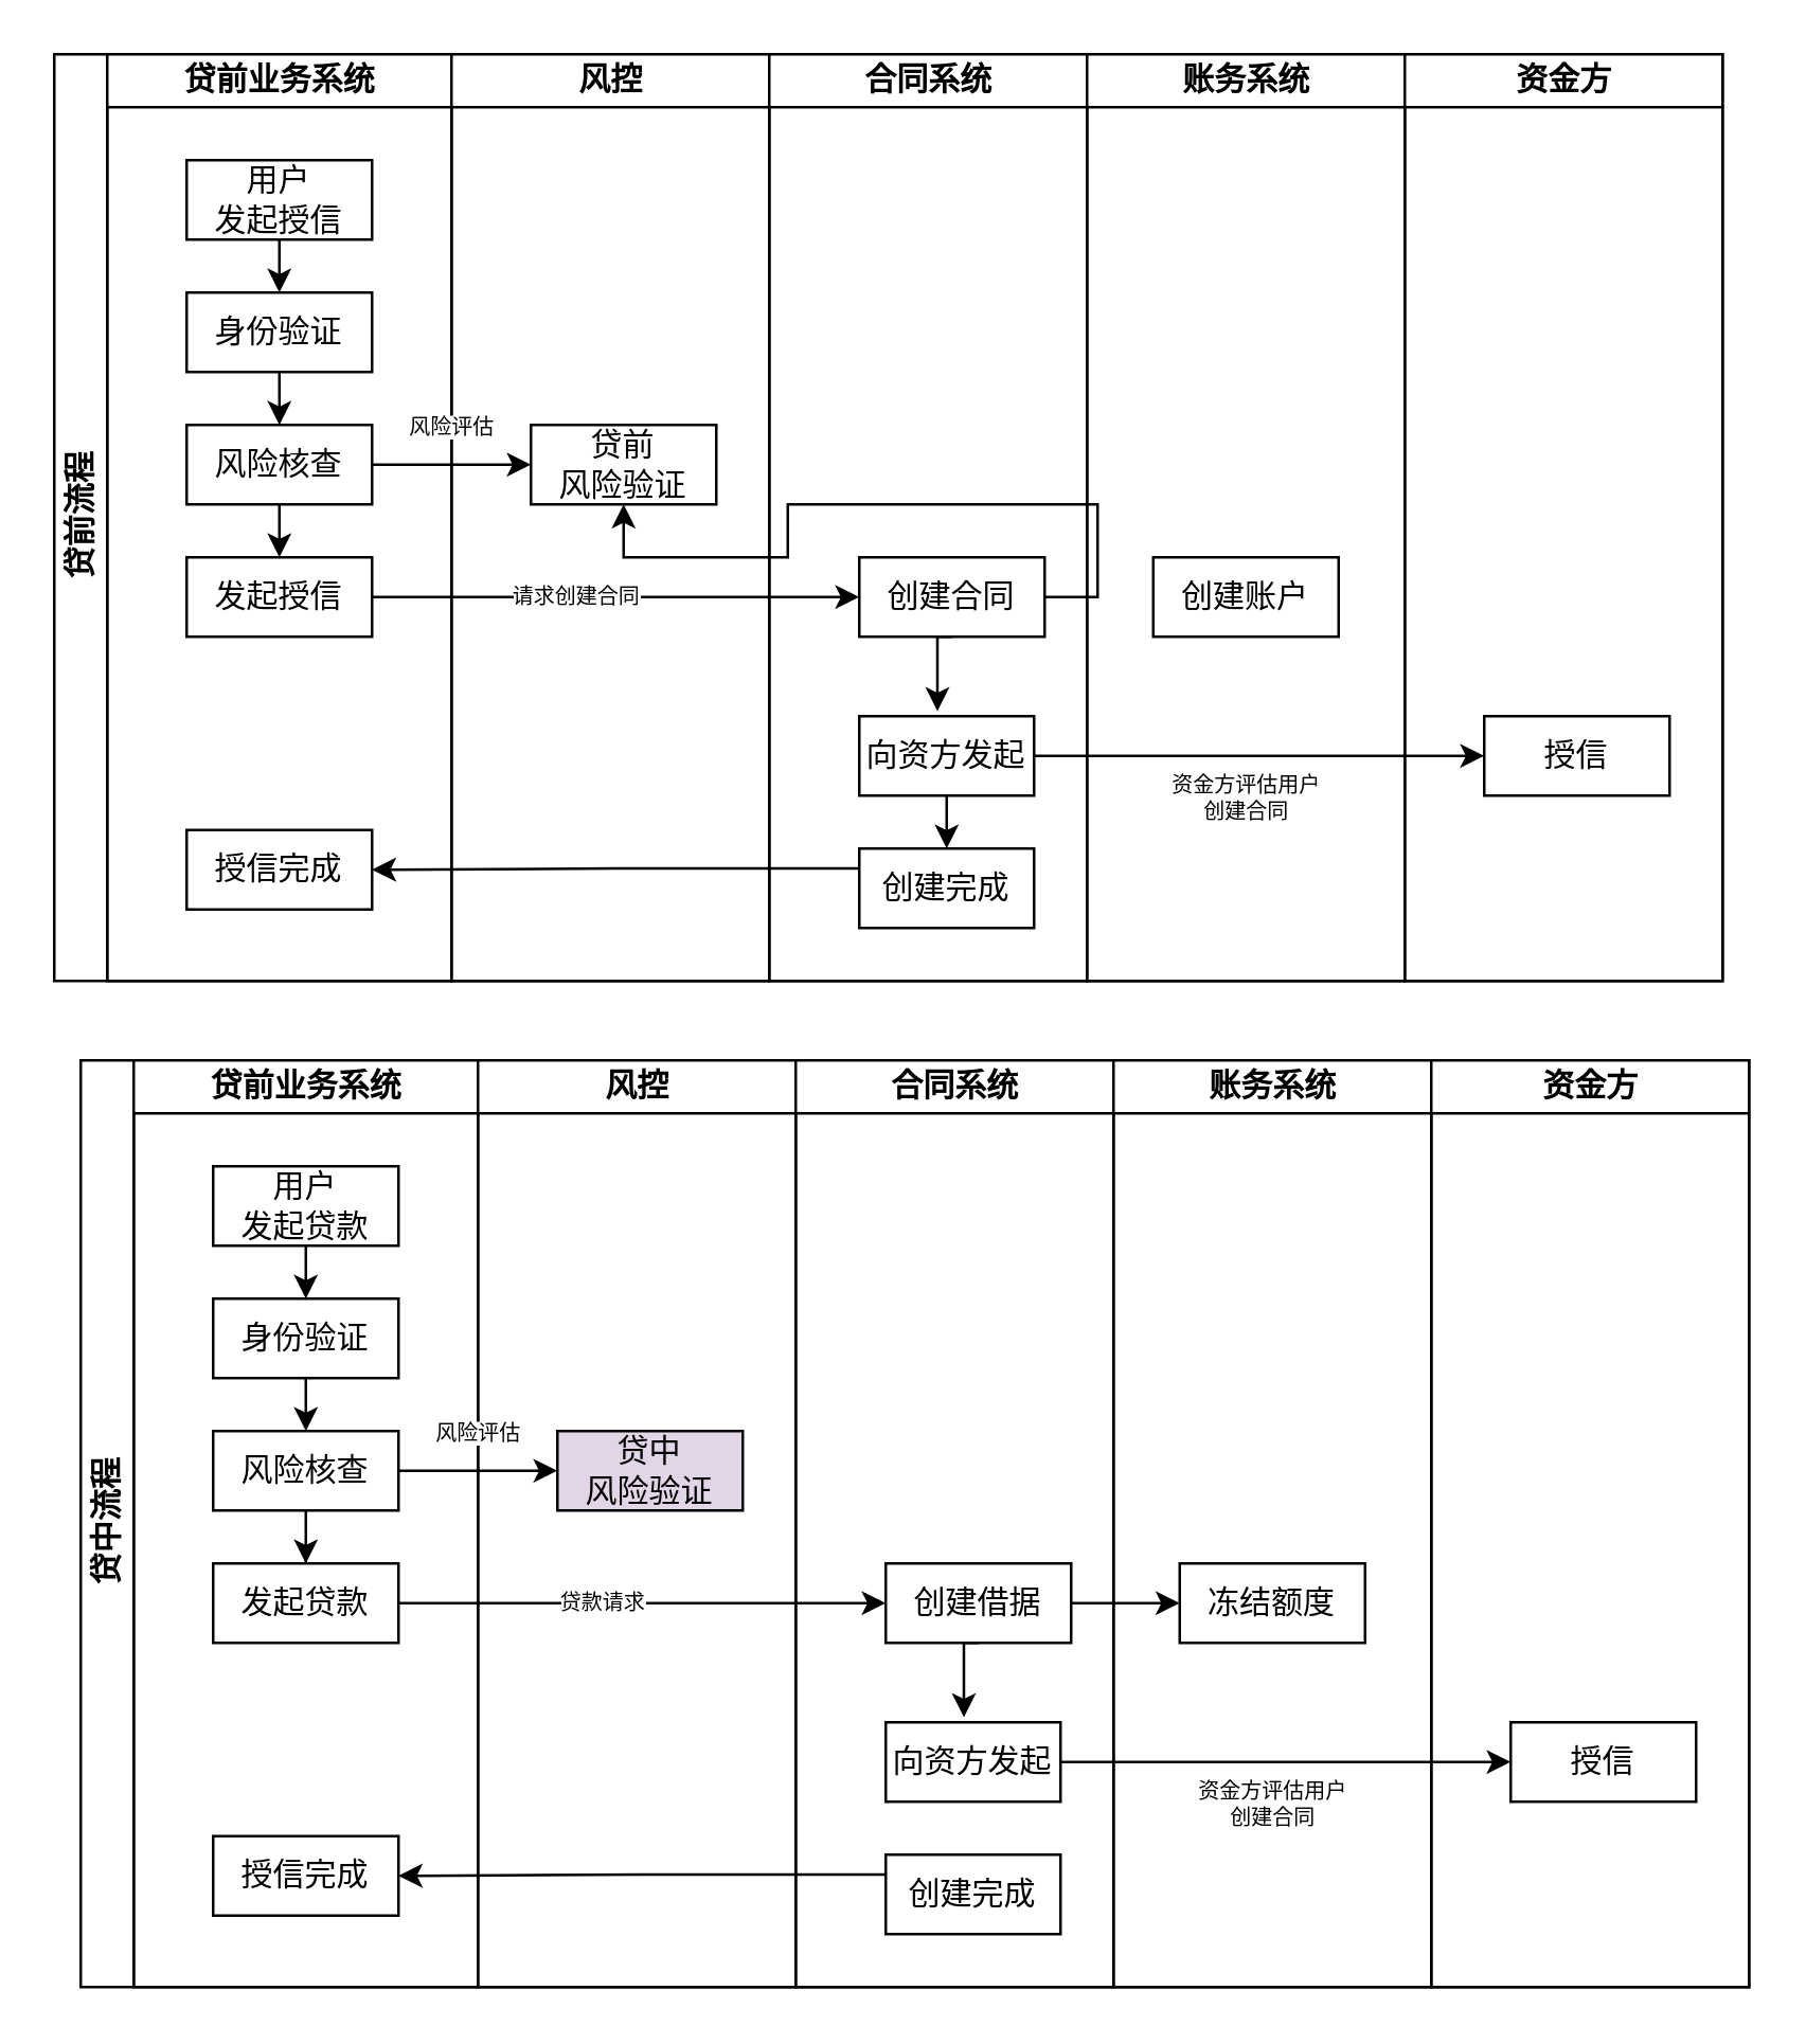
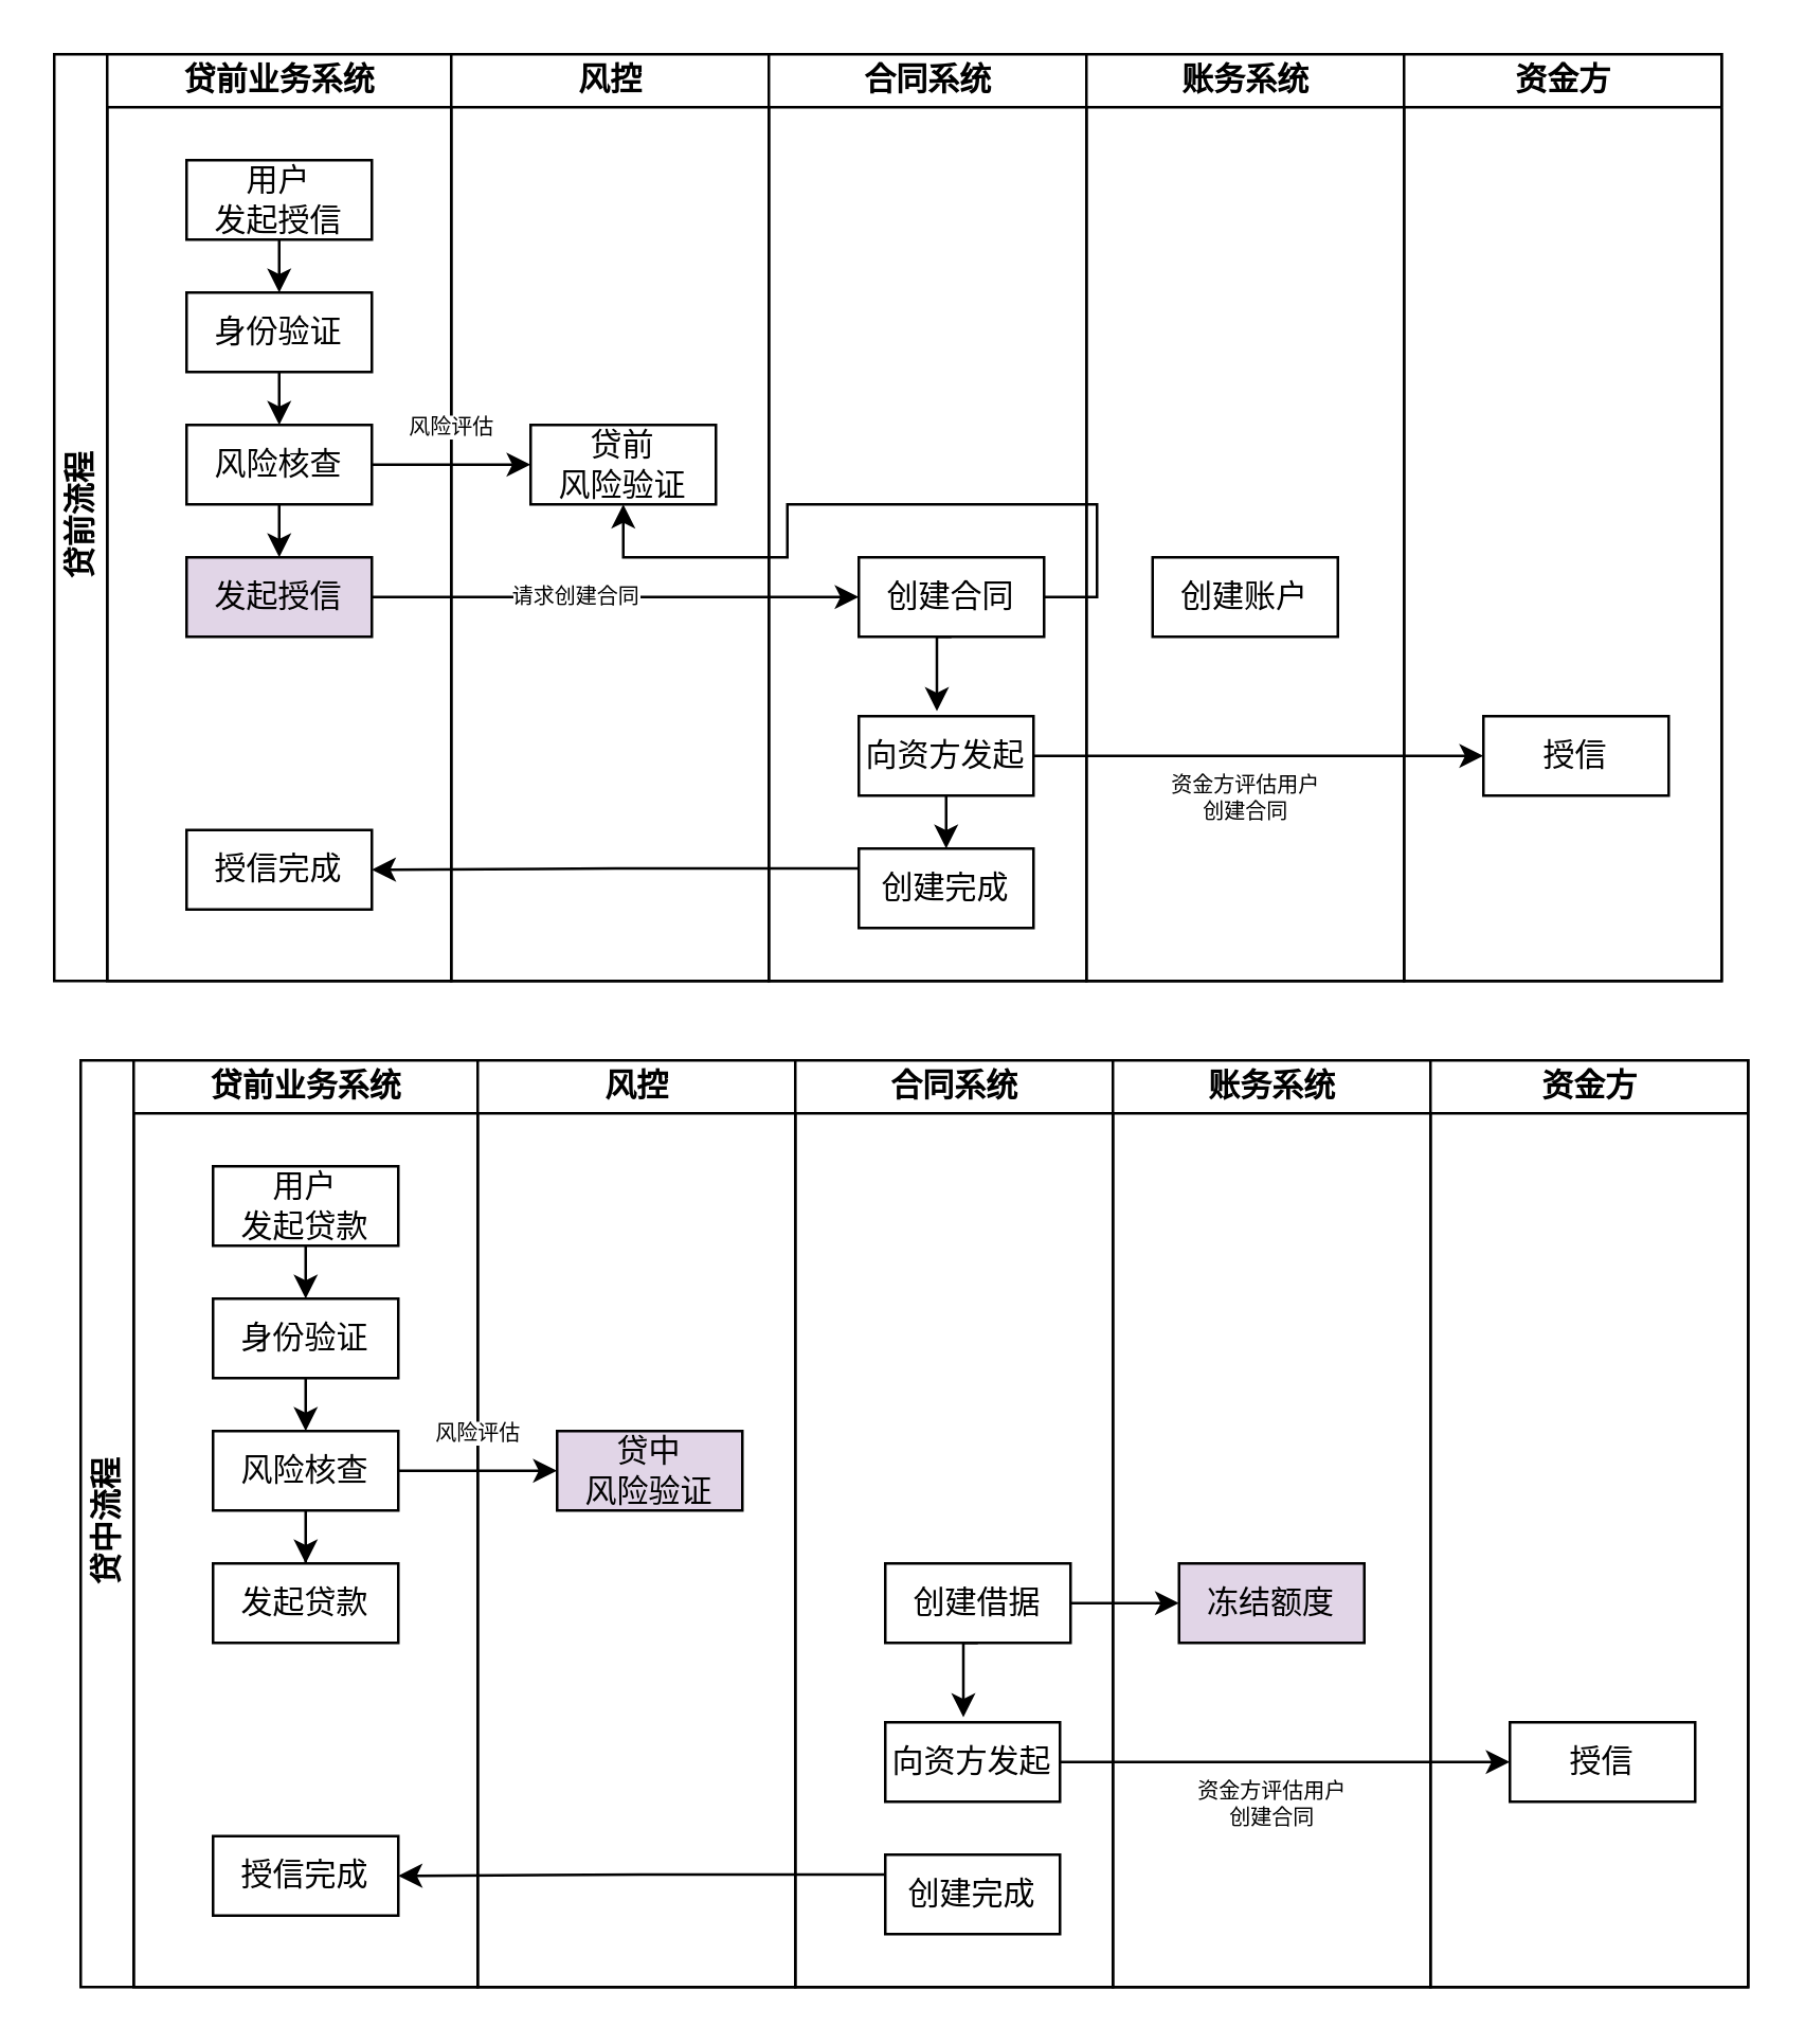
- <mxCell id="11" value="发起授信" style="rounded=0;whiteSpace=wrap;html=1;" parent="3" vertex="1"><mxGeometry x="30" y="190" width="70" height="30" as="geometry" /></mxCell>
+ <mxCell id="11" value="发起授信" style="rounded=0;whiteSpace=wrap;html=1;fillColor=#e1d5e7;" parent="3" vertex="1"><mxGeometry x="30" y="190" width="70" height="30" as="geometry" /></mxCell>
- <mxCell id="55" style="edgeStyle=orthogonalEdgeStyle;rounded=0;orthogonalLoop=1;jettySize=auto;html=1;exitX=1;exitY=0.5;exitDx=0;exitDy=0;entryX=0;entryY=0.5;entryDx=0;entryDy=0;fontSize=8;" edge="1" parent="32" source="41" target="48"><mxGeometry relative="1" as="geometry" /></mxCell>
- <mxCell id="56" value="贷款请求" style="text;html=1;align=center;verticalAlign=middle;resizable=0;points=[];labelBackgroundColor=#ffffff;fontSize=8;" vertex="1" connectable="0" parent="55"><mxGeometry x="-0.175" y="1" relative="1" as="geometry"><mxPoint as="offset" /></mxGeometry></mxCell>
- <mxCell id="50" value="冻结额度" style="rounded=0;whiteSpace=wrap;html=1;" vertex="1" parent="49"><mxGeometry x="25" y="190" width="70" height="30" as="geometry" /></mxCell>
+ <mxCell id="50" value="冻结额度" style="rounded=0;whiteSpace=wrap;html=1;fillColor=#e1d5e7;" vertex="1" parent="49"><mxGeometry x="25" y="190" width="70" height="30" as="geometry" /></mxCell>
